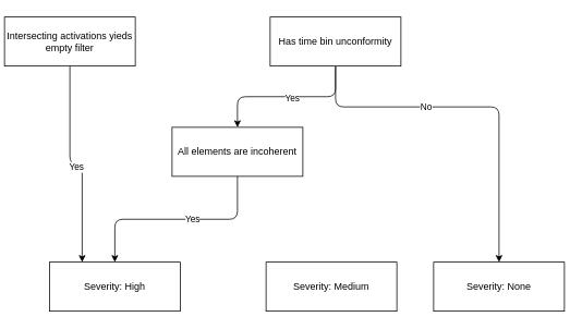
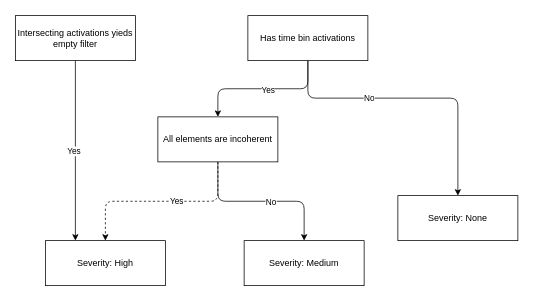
- <mxCell id="17" value="Intersecting activations yieds empty filter" style="rounded=0;whiteSpace=wrap;html=1;" parent="1" vertex="1"><mxGeometry x="5" y="20" width="160" height="60" as="geometry" /></mxCell>
+ <mxCell id="17" value="Intersecting activations yieds empty filter" style="rounded=0;whiteSpace=wrap;html=1;" parent="1" vertex="1"><mxGeometry x="20" y="20" width="160" height="60" as="geometry" /></mxCell>
- <mxCell id="6" value="Has time bin unconformity" style="rounded=0;whiteSpace=wrap;html=1;" parent="1" vertex="1"><mxGeometry x="330" y="20" width="160" height="60" as="geometry" /></mxCell>
+ <mxCell id="6" value="Has time bin activations" style="rounded=0;whiteSpace=wrap;html=1;" parent="1" vertex="1"><mxGeometry x="330" y="20" width="160" height="60" as="geometry" /></mxCell>
- <mxCell id="7" style="edgeStyle=orthogonalEdgeStyle;html=1;exitX=0.5;exitY=1;exitDx=0;exitDy=0;entryX=0.5;entryY=0;entryDx=0;entryDy=0;" parent="1" source="11" target="14" edge="1"><mxGeometry relative="1" as="geometry" /></mxCell>
+ <mxCell id="7" style="edgeStyle=orthogonalEdgeStyle;html=1;exitX=0.5;exitY=1;exitDx=0;exitDy=0;entryX=0.5;entryY=0;entryDx=0;entryDy=0;dashed=1;" parent="1" source="11" target="14" edge="1"><mxGeometry relative="1" as="geometry" /></mxCell>
+ <mxCell id="9" style="edgeStyle=orthogonalEdgeStyle;html=1;exitX=0.5;exitY=1;exitDx=0;exitDy=0;entryX=0.5;entryY=0;entryDx=0;entryDy=0;" parent="1" source="11" target="13" edge="1"><mxGeometry relative="1" as="geometry" /></mxCell>
+ <mxCell id="10" value="No" style="edgeLabel;html=1;align=center;verticalAlign=middle;resizable=0;points=[];" parent="9" vertex="1" connectable="0"><mxGeometry x="0.117" y="-1" relative="1" as="geometry"><mxPoint as="offset" /></mxGeometry></mxCell>
- <mxCell id="12" value="Severity: None" style="rounded=0;whiteSpace=wrap;html=1;" parent="1" vertex="1"><mxGeometry x="530" y="320" width="160" height="60" as="geometry" /></mxCell>
+ <mxCell id="12" value="Severity: None" style="rounded=0;whiteSpace=wrap;html=1;" parent="1" vertex="1"><mxGeometry x="530" y="260" width="160" height="60" as="geometry" /></mxCell>
